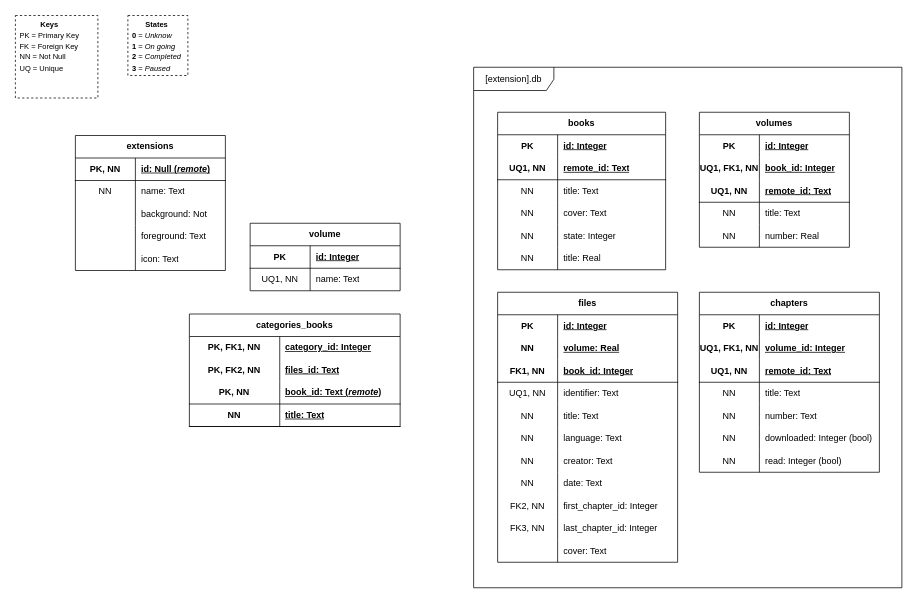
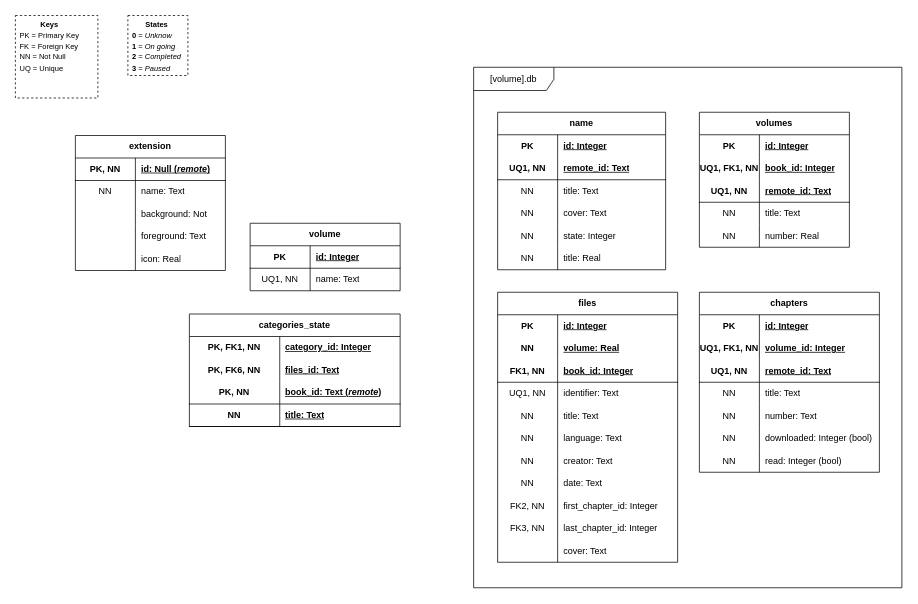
- <mxCell id="96" value="[extension].db" style="shape=umlFrame;whiteSpace=wrap;html=1;pointerEvents=0;width=107;height=31;" parent="1" vertex="1"><mxGeometry x="631" y="89" width="571" height="694" as="geometry" /></mxCell>
+ <mxCell id="96" value="[volume].db" style="shape=umlFrame;whiteSpace=wrap;html=1;pointerEvents=0;width=107;height=31;" parent="1" vertex="1"><mxGeometry x="631" y="89" width="571" height="694" as="geometry" /></mxCell>
- <mxCell id="97" value="books" style="shape=table;startSize=30;container=1;collapsible=1;childLayout=tableLayout;fixedRows=1;rowLines=0;fontStyle=1;align=center;resizeLast=1;html=1;whiteSpace=wrap;" parent="1" vertex="1"><mxGeometry x="663" y="149" width="224" height="210" as="geometry" /></mxCell>
+ <mxCell id="97" value="name" style="shape=table;startSize=30;container=1;collapsible=1;childLayout=tableLayout;fixedRows=1;rowLines=0;fontStyle=1;align=center;resizeLast=1;html=1;whiteSpace=wrap;" parent="1" vertex="1"><mxGeometry x="663" y="149" width="224" height="210" as="geometry" /></mxCell>
- <mxCell id="116" value="extensions" style="shape=table;startSize=30;container=1;collapsible=1;childLayout=tableLayout;fixedRows=1;rowLines=0;fontStyle=1;align=center;resizeLast=1;html=1;whiteSpace=wrap;" parent="1" vertex="1"><mxGeometry x="100" y="180" width="200" height="180" as="geometry" /></mxCell>
+ <mxCell id="116" value="extension" style="shape=table;startSize=30;container=1;collapsible=1;childLayout=tableLayout;fixedRows=1;rowLines=0;fontStyle=1;align=center;resizeLast=1;html=1;whiteSpace=wrap;" parent="1" vertex="1"><mxGeometry x="100" y="180" width="200" height="180" as="geometry" /></mxCell>
- <mxCell id="131" value="icon: Text" style="shape=partialRectangle;connectable=0;fillColor=none;top=0;left=0;bottom=0;right=0;align=left;spacingLeft=6;overflow=hidden;html=1;whiteSpace=wrap;" parent="129" vertex="1"><mxGeometry x="80" width="120" height="30" as="geometry"><mxRectangle width="120" height="30" as="alternateBounds" /></mxGeometry></mxCell>
+ <mxCell id="131" value="icon: Real" style="shape=partialRectangle;connectable=0;fillColor=none;top=0;left=0;bottom=0;right=0;align=left;spacingLeft=6;overflow=hidden;html=1;whiteSpace=wrap;" parent="129" vertex="1"><mxGeometry x="80" width="120" height="30" as="geometry"><mxRectangle width="120" height="30" as="alternateBounds" /></mxGeometry></mxCell>
- <mxCell id="83" value="categories_books" style="shape=table;startSize=30;container=1;collapsible=1;childLayout=tableLayout;fixedRows=1;rowLines=0;fontStyle=1;align=center;resizeLast=1;html=1;whiteSpace=wrap;" parent="1" vertex="1"><mxGeometry x="252" y="418" width="281" height="150" as="geometry" /></mxCell>
+ <mxCell id="83" value="categories_state" style="shape=table;startSize=30;container=1;collapsible=1;childLayout=tableLayout;fixedRows=1;rowLines=0;fontStyle=1;align=center;resizeLast=1;html=1;whiteSpace=wrap;" parent="1" vertex="1"><mxGeometry x="252" y="418" width="281" height="150" as="geometry" /></mxCell>
- <mxCell id="88" value="&lt;font&gt;&lt;font style=&quot;&quot;&gt;PK, FK2&lt;/font&gt;&lt;span&gt;&lt;font style=&quot;&quot;&gt;,&lt;/font&gt;&lt;/span&gt;&lt;span&gt;&amp;nbsp;&lt;/span&gt;&lt;font style=&quot;&quot;&gt;NN&lt;/font&gt;&lt;/font&gt;" style="shape=partialRectangle;connectable=0;fillColor=none;top=0;left=0;bottom=0;right=0;fontStyle=1;overflow=hidden;html=1;whiteSpace=wrap;" parent="87" vertex="1"><mxGeometry width="120.485" height="30" as="geometry"><mxRectangle width="120.485" height="30" as="alternateBounds" /></mxGeometry></mxCell>
+ <mxCell id="88" value="&lt;font&gt;&lt;font style=&quot;&quot;&gt;PK, FK6&lt;/font&gt;&lt;span&gt;&lt;font style=&quot;&quot;&gt;,&lt;/font&gt;&lt;/span&gt;&lt;span&gt;&amp;nbsp;&lt;/span&gt;&lt;font style=&quot;&quot;&gt;NN&lt;/font&gt;&lt;/font&gt;" style="shape=partialRectangle;connectable=0;fillColor=none;top=0;left=0;bottom=0;right=0;fontStyle=1;overflow=hidden;html=1;whiteSpace=wrap;" parent="87" vertex="1"><mxGeometry width="120.485" height="30" as="geometry"><mxRectangle width="120.485" height="30" as="alternateBounds" /></mxGeometry></mxCell>
